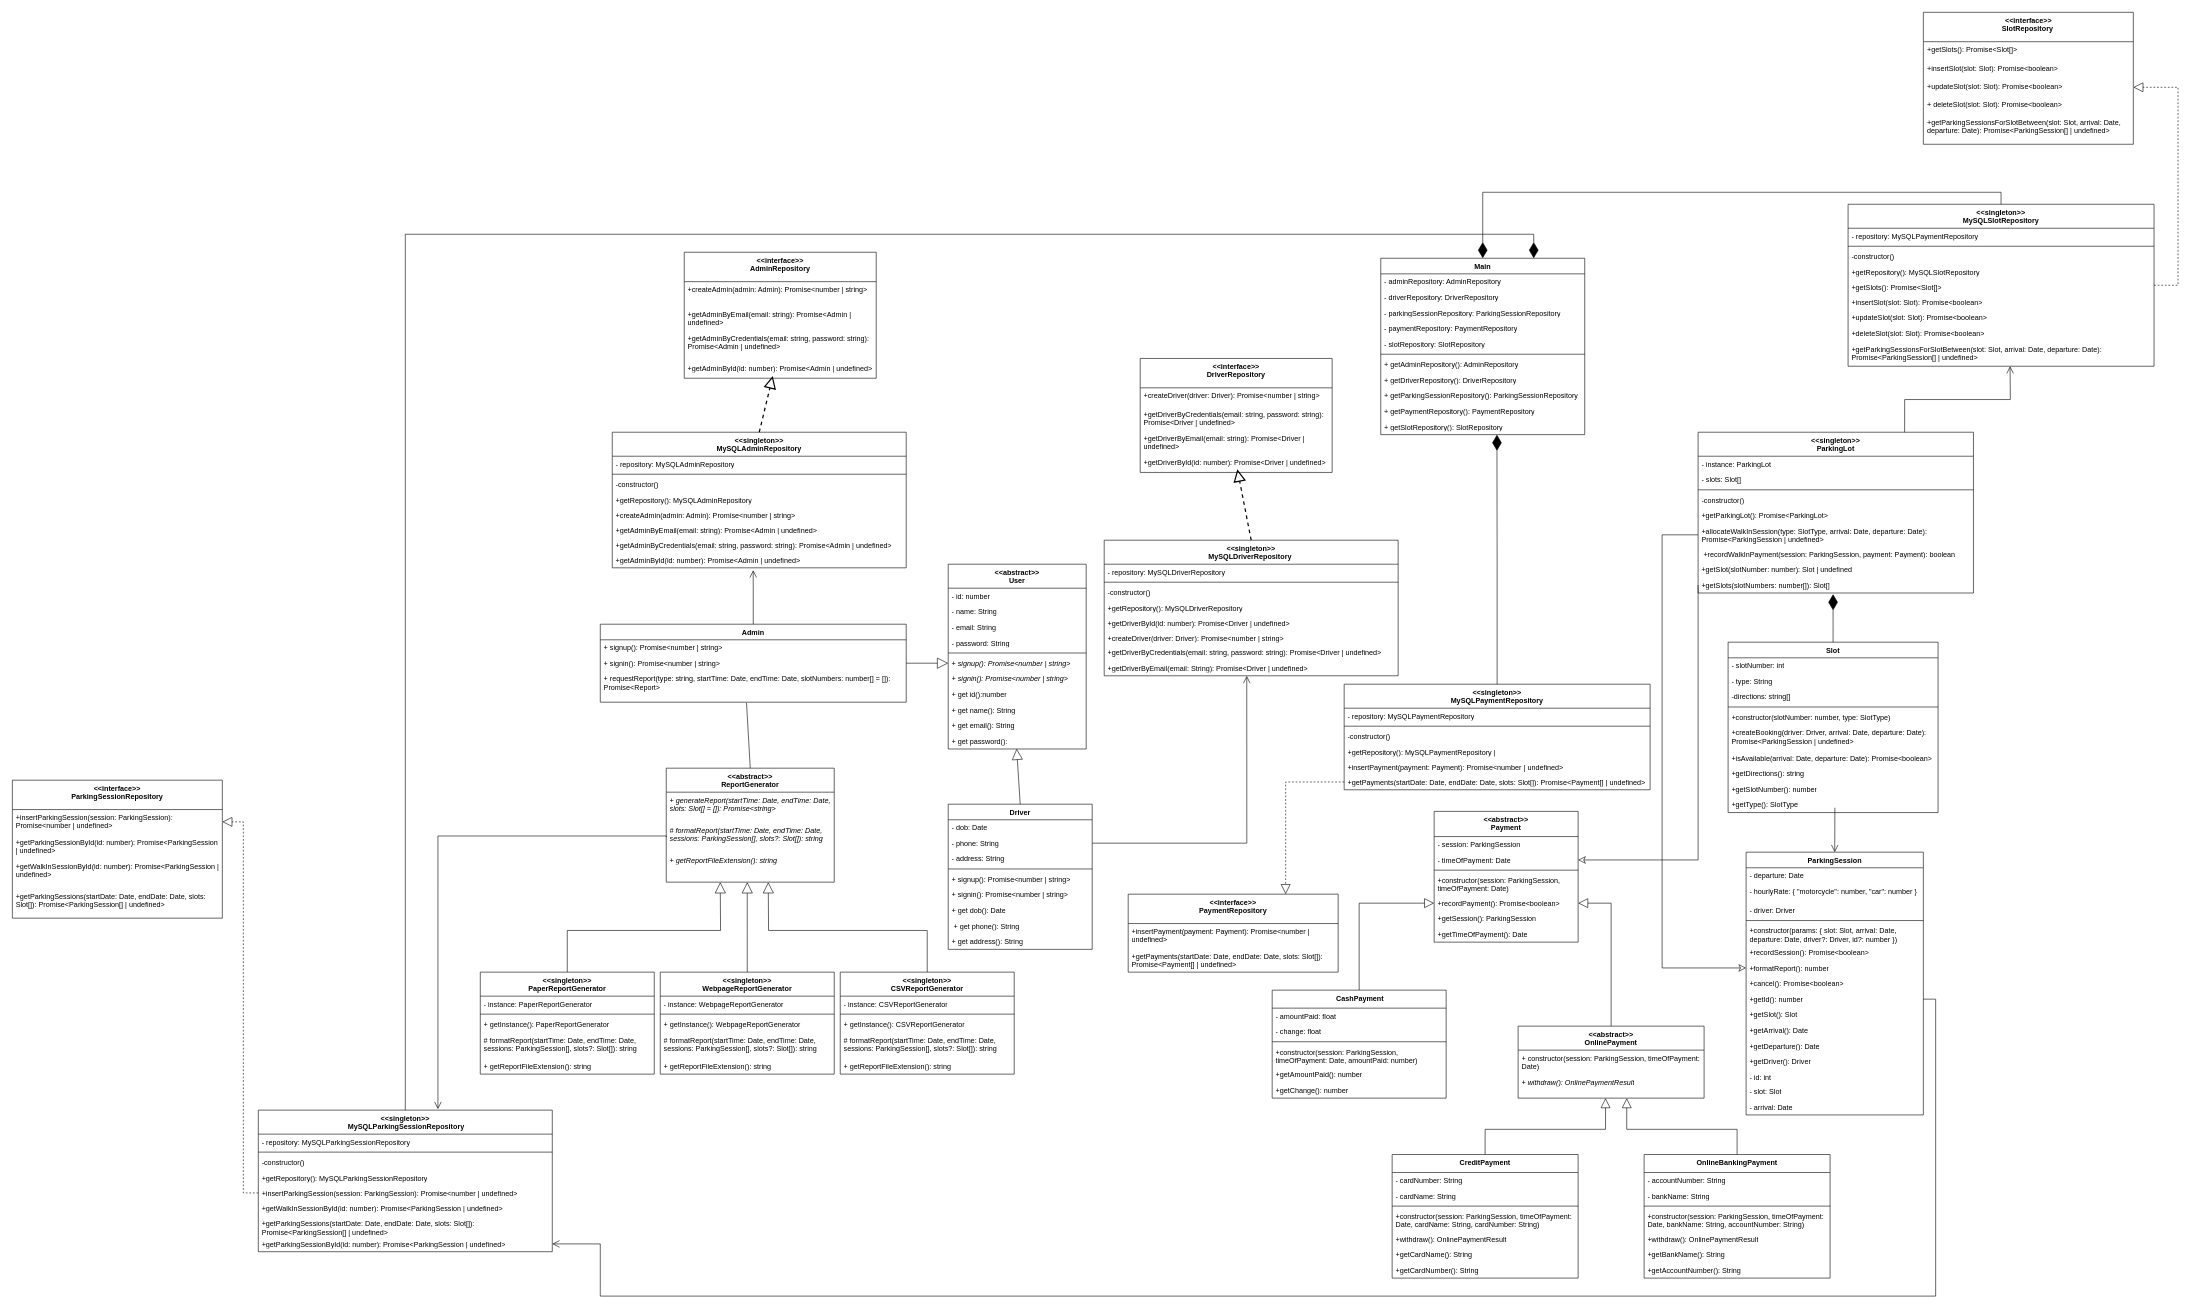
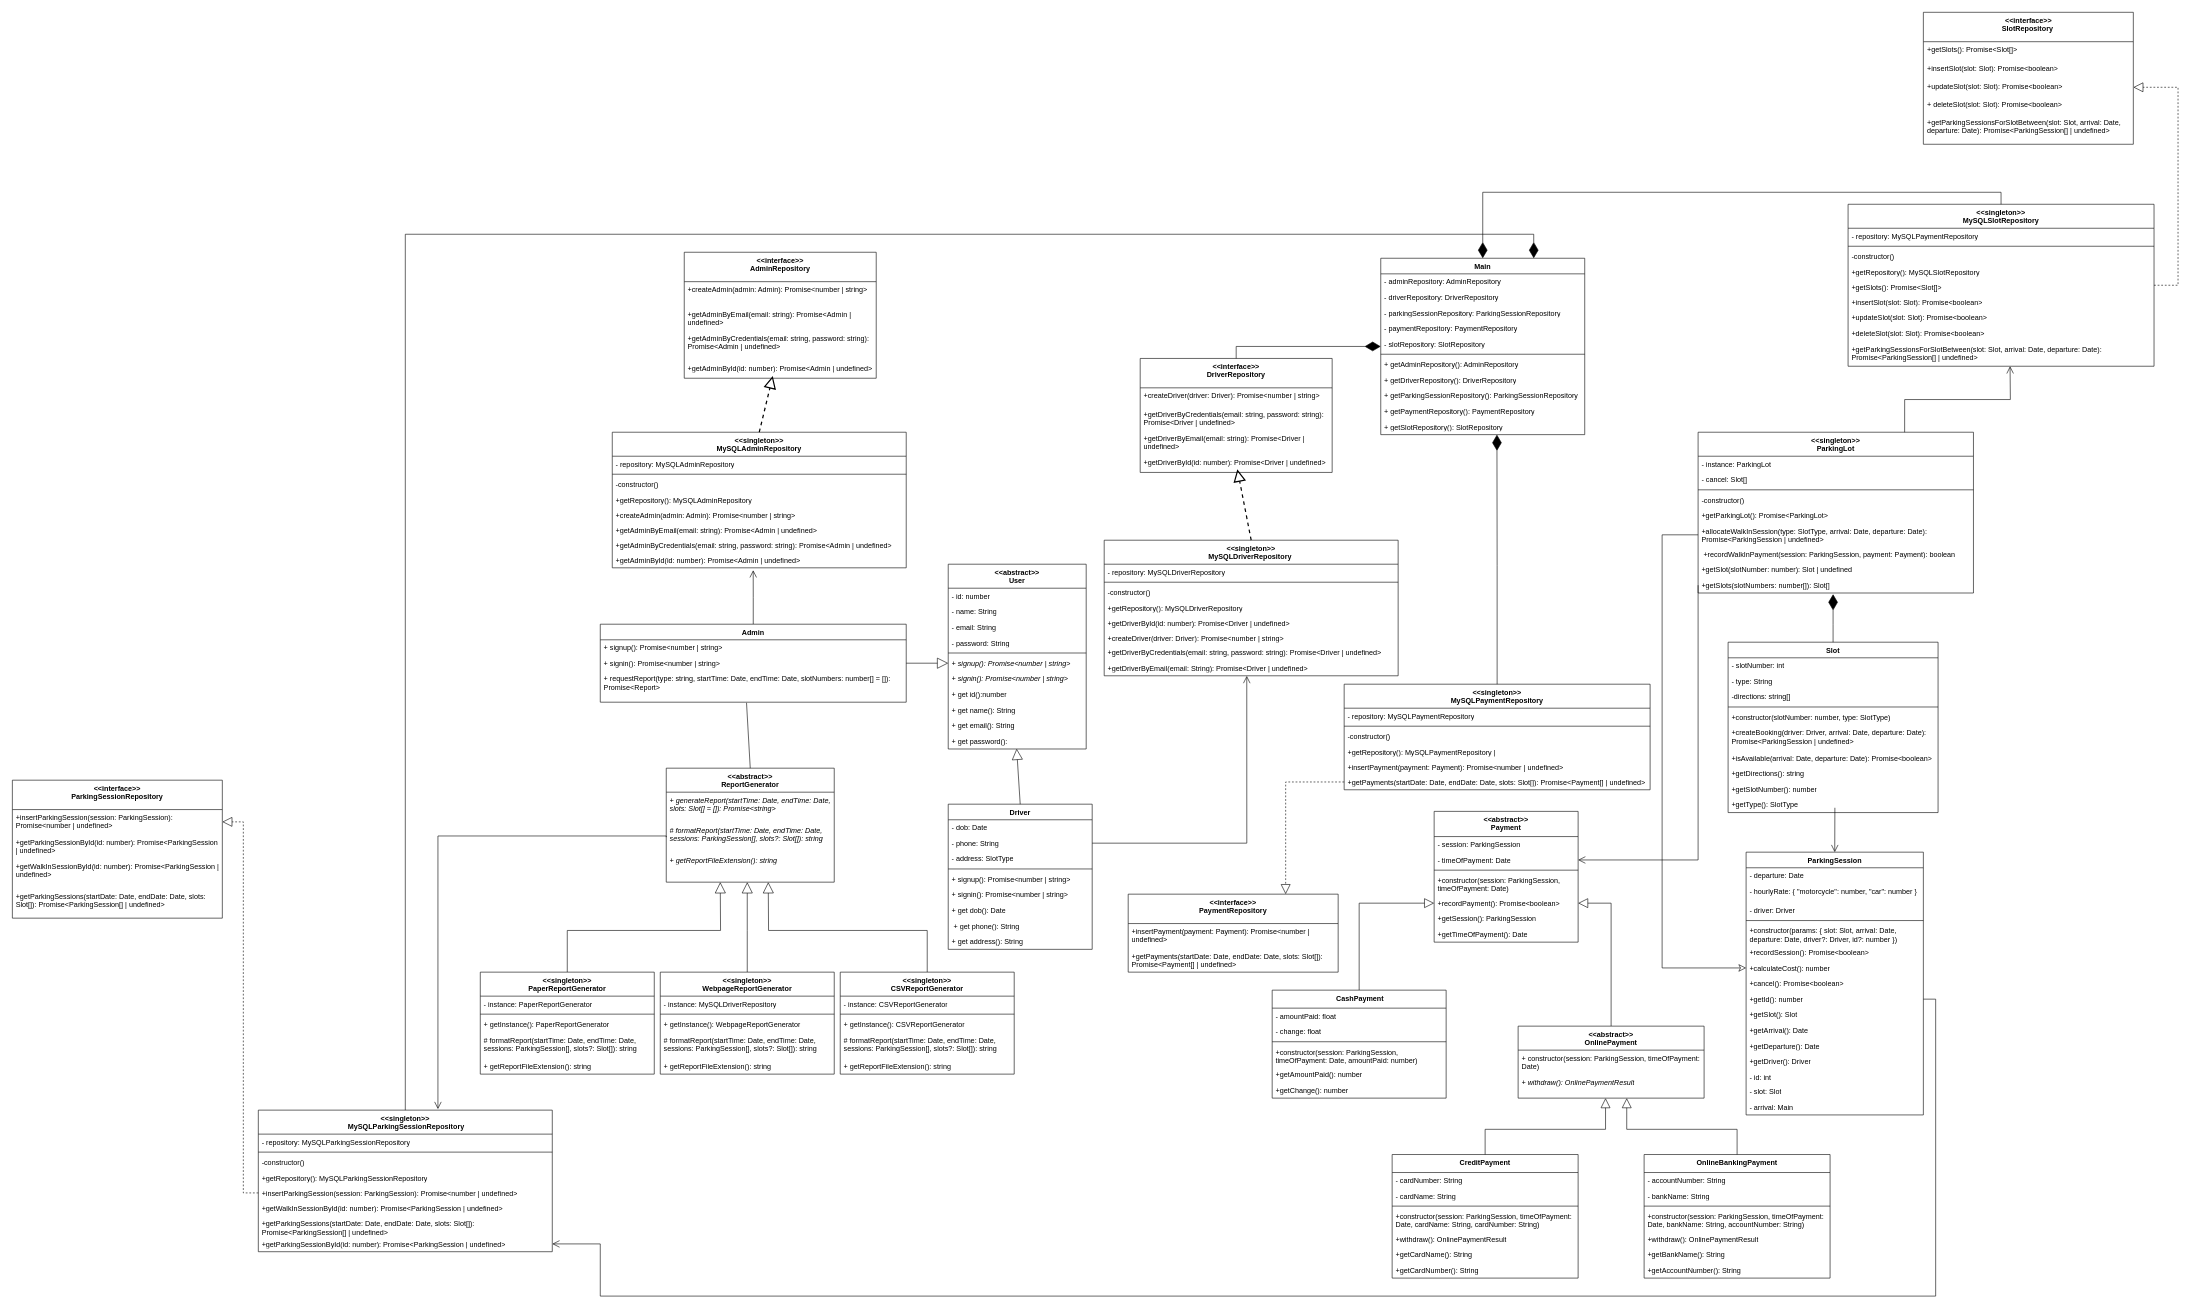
+ <mxCell id="209" style="edgeStyle=orthogonalEdgeStyle;rounded=0;orthogonalLoop=1;jettySize=auto;html=1;endArrow=diamondThin;endFill=1;startArrow=none;startFill=0;targetPerimeterSpacing=0;sourcePerimeterSpacing=0;endSize=24;exitX=0.5;exitY=0;exitDx=0;exitDy=0;fontStyle=1;entryX=0;entryY=0.5;entryDx=0;entryDy=0;" edge="1" parent="1" source="145" target="71"><mxGeometry relative="1" as="geometry"><mxPoint x="1740" y="1827" as="sourcePoint" /><mxPoint x="2230" y="600" as="targetPoint" /></mxGeometry></mxCell>
- <mxCell id="4" value="- slots: Slot[]" style="text;strokeColor=none;fillColor=none;align=left;verticalAlign=top;spacingLeft=4;spacingRight=4;overflow=hidden;rotatable=0;points=[[0,0.5],[1,0.5]];portConstraint=eastwest;whiteSpace=wrap;html=1;" vertex="1" parent="2"><mxGeometry y="66" width="459" height="26" as="geometry" /></mxCell>
+ <mxCell id="4" value="- cancel: Slot[]" style="text;strokeColor=none;fillColor=none;align=left;verticalAlign=top;spacingLeft=4;spacingRight=4;overflow=hidden;rotatable=0;points=[[0,0.5],[1,0.5]];portConstraint=eastwest;whiteSpace=wrap;html=1;" vertex="1" parent="2"><mxGeometry y="66" width="459" height="26" as="geometry" /></mxCell>
- <mxCell id="64" value="- address: String" style="text;strokeColor=none;fillColor=none;align=left;verticalAlign=top;spacingLeft=4;spacingRight=4;overflow=hidden;rotatable=0;points=[[0,0.5],[1,0.5]];portConstraint=eastwest;whiteSpace=wrap;html=1;" vertex="1" parent="61"><mxGeometry y="78" width="240" height="26" as="geometry" /></mxCell>
+ <mxCell id="64" value="- address: SlotType" style="text;strokeColor=none;fillColor=none;align=left;verticalAlign=top;spacingLeft=4;spacingRight=4;overflow=hidden;rotatable=0;points=[[0,0.5],[1,0.5]];portConstraint=eastwest;whiteSpace=wrap;html=1;" vertex="1" parent="61"><mxGeometry y="78" width="240" height="26" as="geometry" /></mxCell>
- <mxCell id="222" style="edgeStyle=orthogonalEdgeStyle;rounded=0;orthogonalLoop=1;jettySize=auto;html=1;exitX=0;exitY=0.5;exitDx=0;exitDy=0;endArrow=classic;endFill=0;endSize=10;entryX=1;entryY=0.5;entryDx=0;entryDy=0;" edge="1" parent="1" source="11" target="115"><mxGeometry relative="1" as="geometry"><Array as="points"><mxPoint x="2830" y="1433" /></Array></mxGeometry></mxCell>
+ <mxCell id="222" style="edgeStyle=orthogonalEdgeStyle;rounded=0;orthogonalLoop=1;jettySize=auto;html=1;exitX=0;exitY=0.5;exitDx=0;exitDy=0;endArrow=open;endFill=0;endSize=10;entryX=1;entryY=0.5;entryDx=0;entryDy=0;" edge="1" parent="1" source="11" target="115"><mxGeometry relative="1" as="geometry"><Array as="points"><mxPoint x="2830" y="1433" /></Array></mxGeometry></mxCell>
- <mxCell id="30" value="+formatReport(): number" style="text;strokeColor=none;fillColor=none;align=left;verticalAlign=top;spacingLeft=4;spacingRight=4;overflow=hidden;rotatable=0;points=[[0,0.5],[1,0.5]];portConstraint=eastwest;whiteSpace=wrap;html=1;" vertex="1" parent="23"><mxGeometry y="180" width="295.5" height="26" as="geometry" /></mxCell>
+ <mxCell id="30" value="+calculateCost(): number" style="text;strokeColor=none;fillColor=none;align=left;verticalAlign=top;spacingLeft=4;spacingRight=4;overflow=hidden;rotatable=0;points=[[0,0.5],[1,0.5]];portConstraint=eastwest;whiteSpace=wrap;html=1;" vertex="1" parent="23"><mxGeometry y="180" width="295.5" height="26" as="geometry" /></mxCell>
- <mxCell id="101" value="- instance: WebpageReportGenerator" style="text;strokeColor=none;fillColor=none;align=left;verticalAlign=top;spacingLeft=4;spacingRight=4;overflow=hidden;rotatable=0;points=[[0,0.5],[1,0.5]];portConstraint=eastwest;whiteSpace=wrap;html=1;" vertex="1" parent="100"><mxGeometry y="40" width="290" height="26" as="geometry" /></mxCell>
+ <mxCell id="101" value="- instance: MySQLDriverRepository" style="text;strokeColor=none;fillColor=none;align=left;verticalAlign=top;spacingLeft=4;spacingRight=4;overflow=hidden;rotatable=0;points=[[0,0.5],[1,0.5]];portConstraint=eastwest;whiteSpace=wrap;html=1;" vertex="1" parent="100"><mxGeometry y="40" width="290" height="26" as="geometry" /></mxCell>
- <mxCell id="39" value="- arrival: Date" style="text;strokeColor=none;fillColor=none;align=left;verticalAlign=top;spacingLeft=4;spacingRight=4;overflow=hidden;rotatable=0;points=[[0,0.5],[1,0.5]];portConstraint=eastwest;whiteSpace=wrap;html=1;" vertex="1" parent="23"><mxGeometry y="412" width="295.5" height="26" as="geometry" /></mxCell>
+ <mxCell id="39" value="- arrival: Main" style="text;strokeColor=none;fillColor=none;align=left;verticalAlign=top;spacingLeft=4;spacingRight=4;overflow=hidden;rotatable=0;points=[[0,0.5],[1,0.5]];portConstraint=eastwest;whiteSpace=wrap;html=1;" vertex="1" parent="23"><mxGeometry y="412" width="295.5" height="26" as="geometry" /></mxCell>
